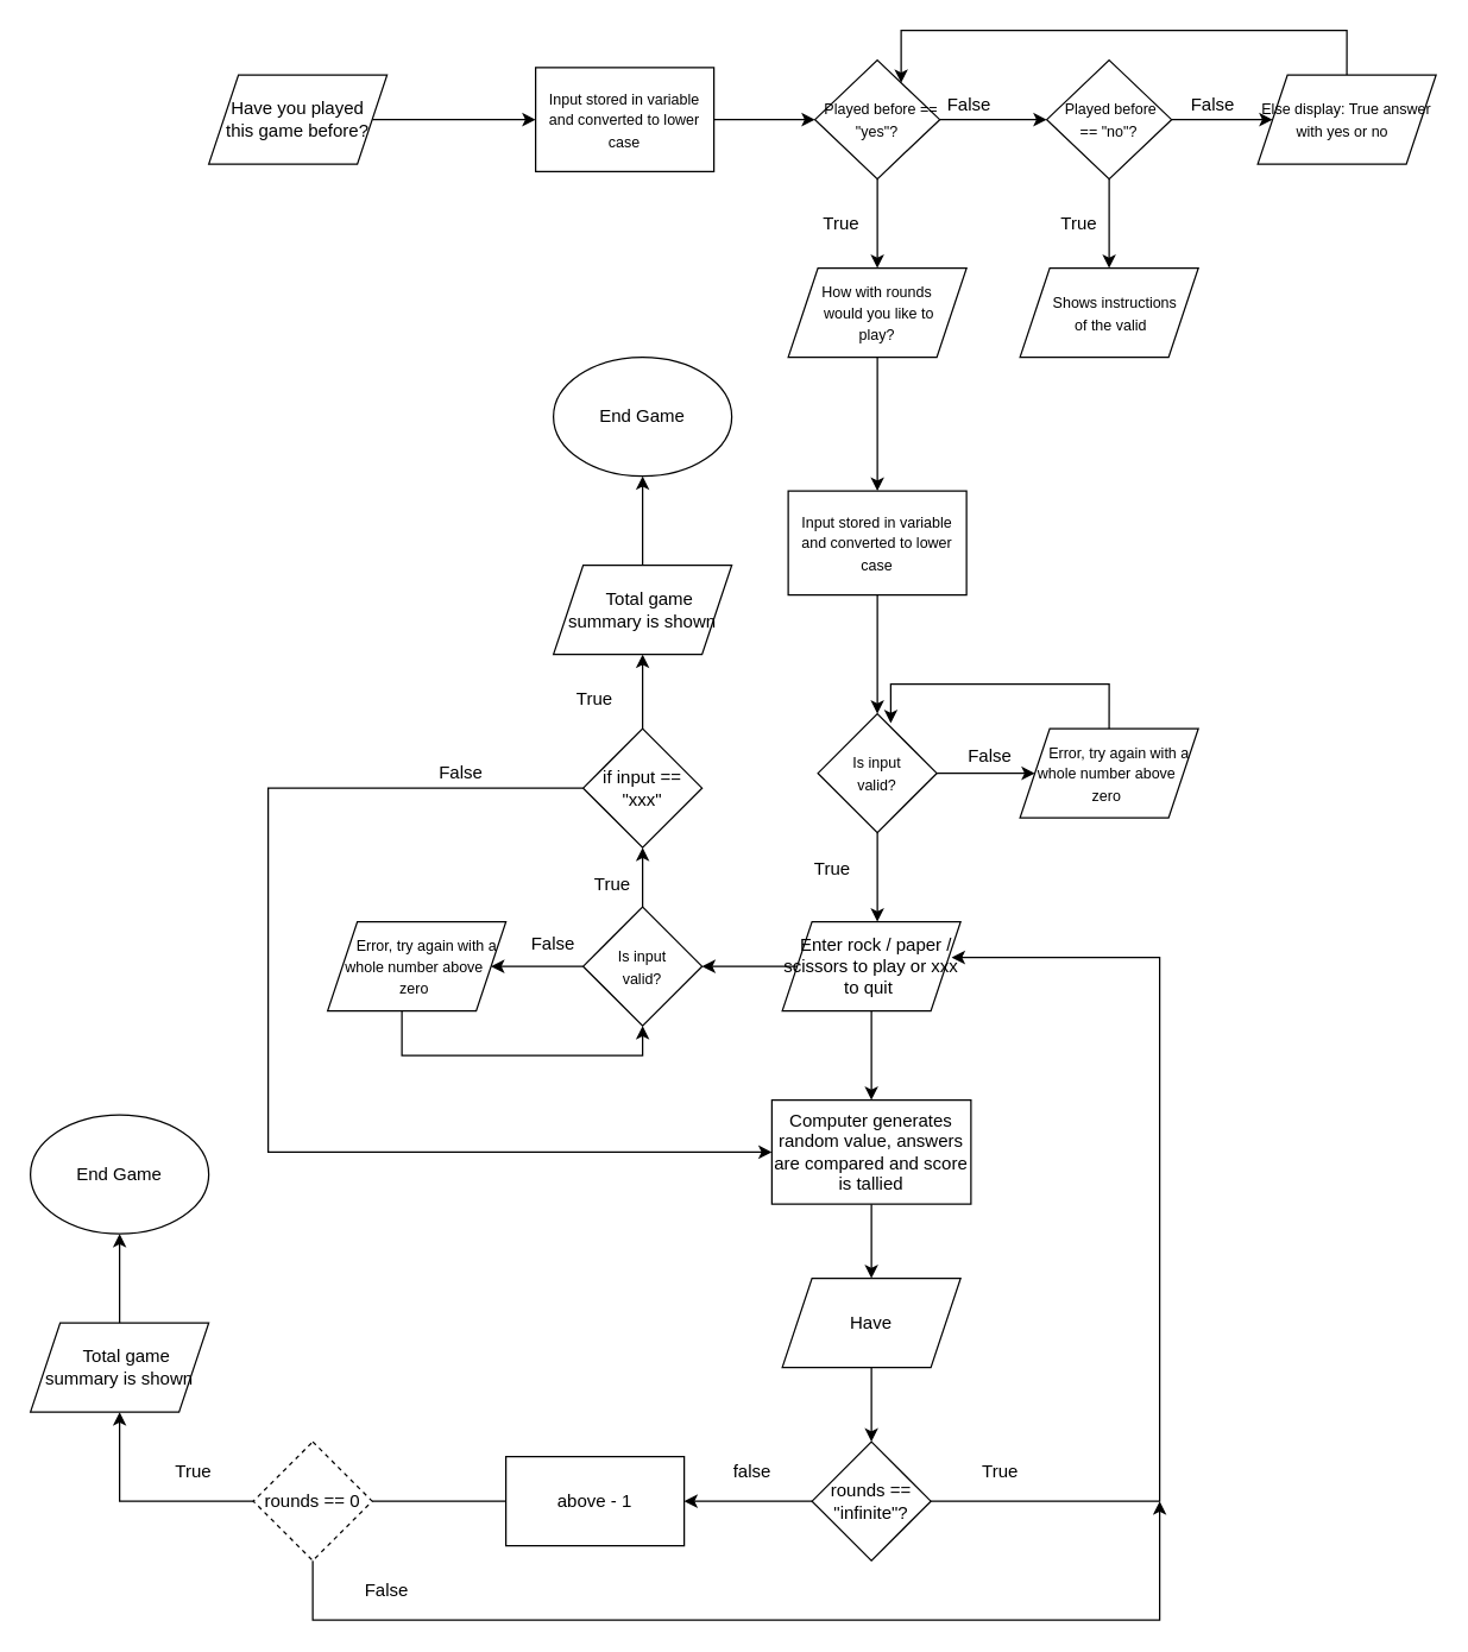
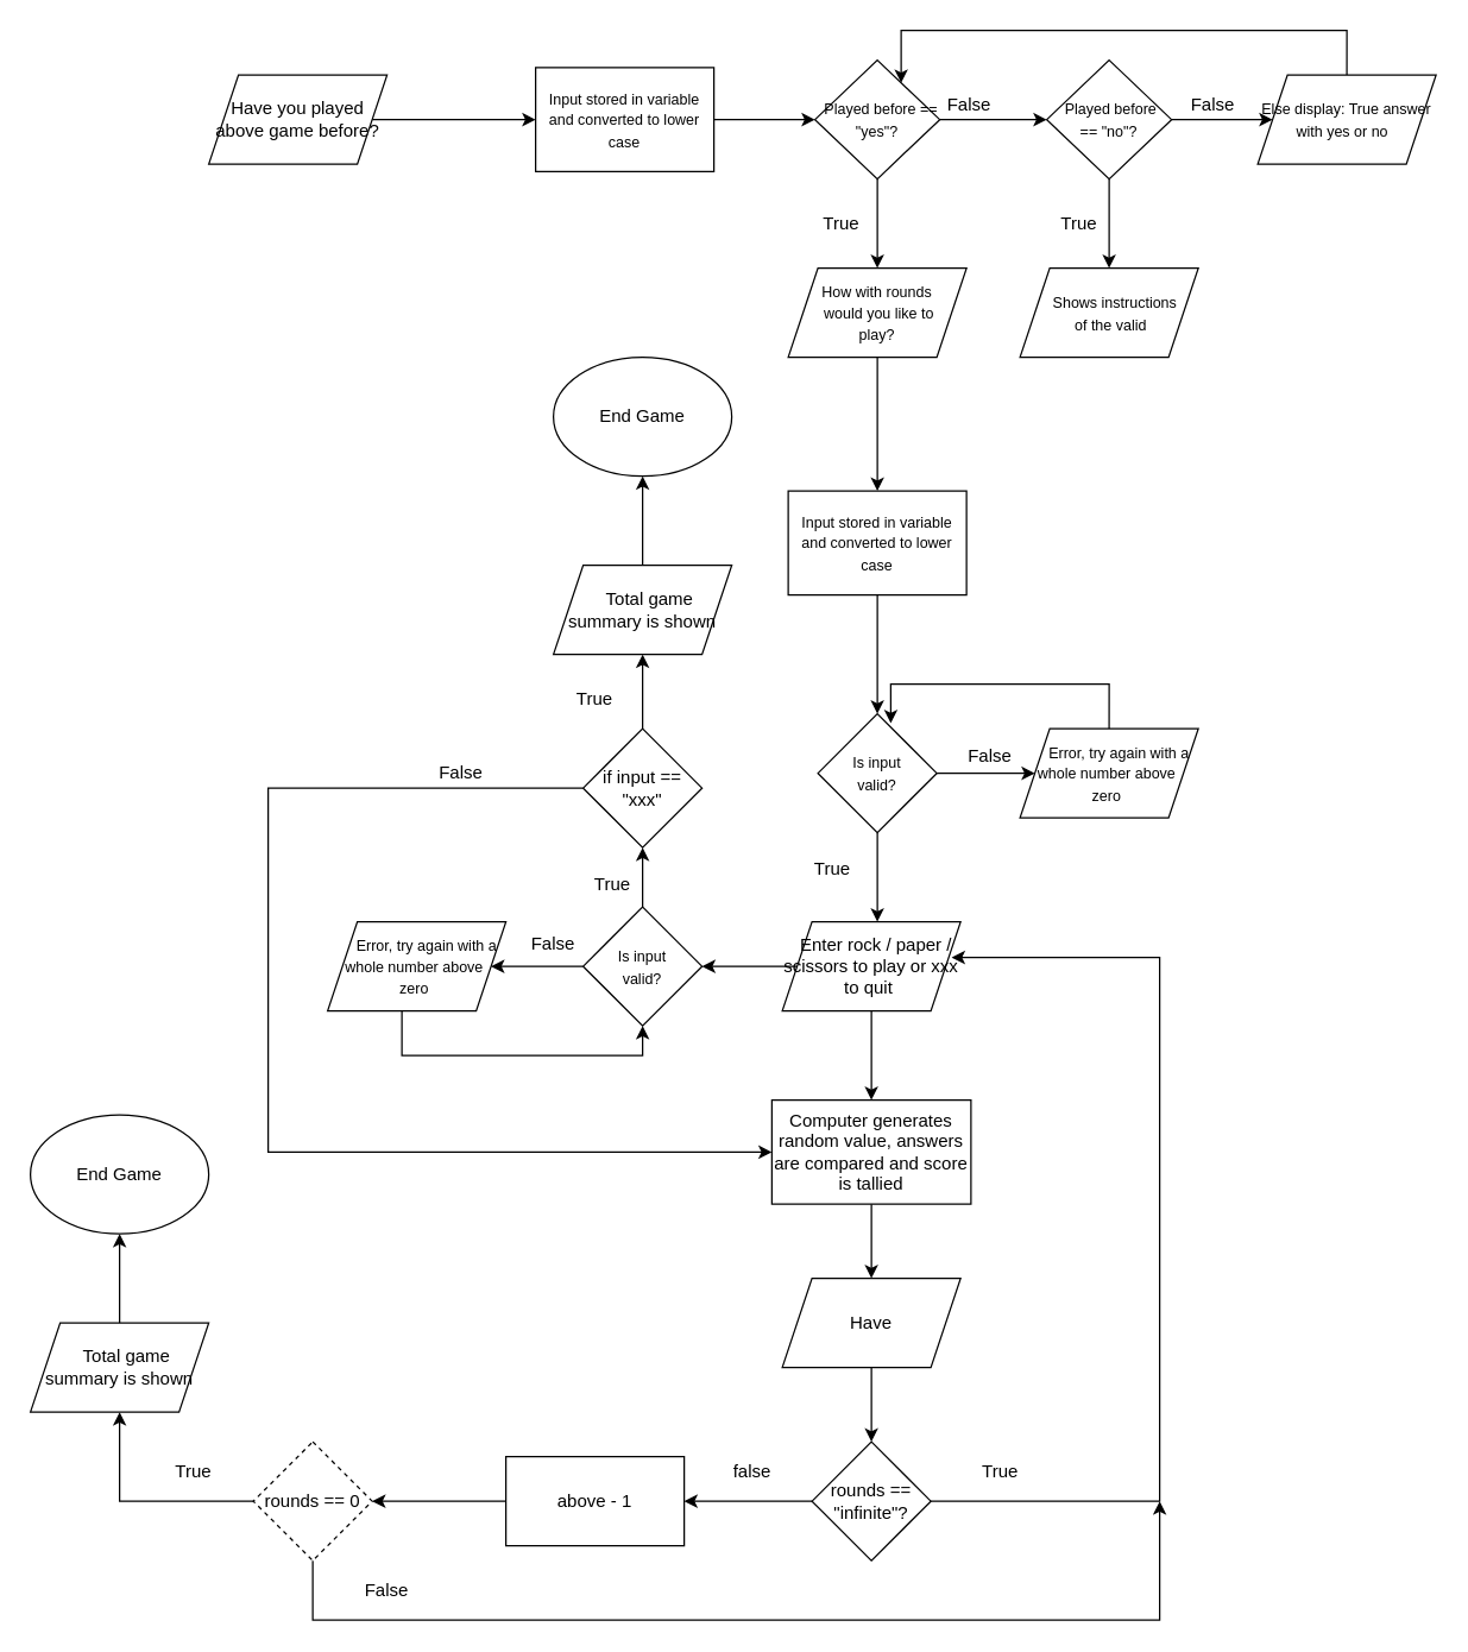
- <mxCell id="3" value="&amp;nbsp;Have you played&amp;nbsp; this game before?" style="shape=parallelogram;perimeter=parallelogramPerimeter;whiteSpace=wrap;html=1;fixedSize=1;" vertex="1" parent="1"><mxGeometry x="140" y="50" width="120" height="60" as="geometry" /></mxCell>
+ <mxCell id="3" value="&amp;nbsp;Have you played&amp;nbsp; above game before?" style="shape=parallelogram;perimeter=parallelogramPerimeter;whiteSpace=wrap;html=1;fixedSize=1;" vertex="1" parent="1"><mxGeometry x="140" y="50" width="120" height="60" as="geometry" /></mxCell>
- <mxCell id="55" style="edgeStyle=orthogonalEdgeStyle;rounded=0;orthogonalLoop=1;jettySize=auto;html=1;entryX=1;entryY=0.5;entryDx=0;entryDy=0;endArrow=none;" edge="1" parent="1" source="56" target="61"><mxGeometry relative="1" as="geometry" /></mxCell>
+ <mxCell id="55" style="edgeStyle=orthogonalEdgeStyle;rounded=0;orthogonalLoop=1;jettySize=auto;html=1;entryX=1;entryY=0.5;entryDx=0;entryDy=0;" edge="1" parent="1" source="56" target="61"><mxGeometry relative="1" as="geometry" /></mxCell>
